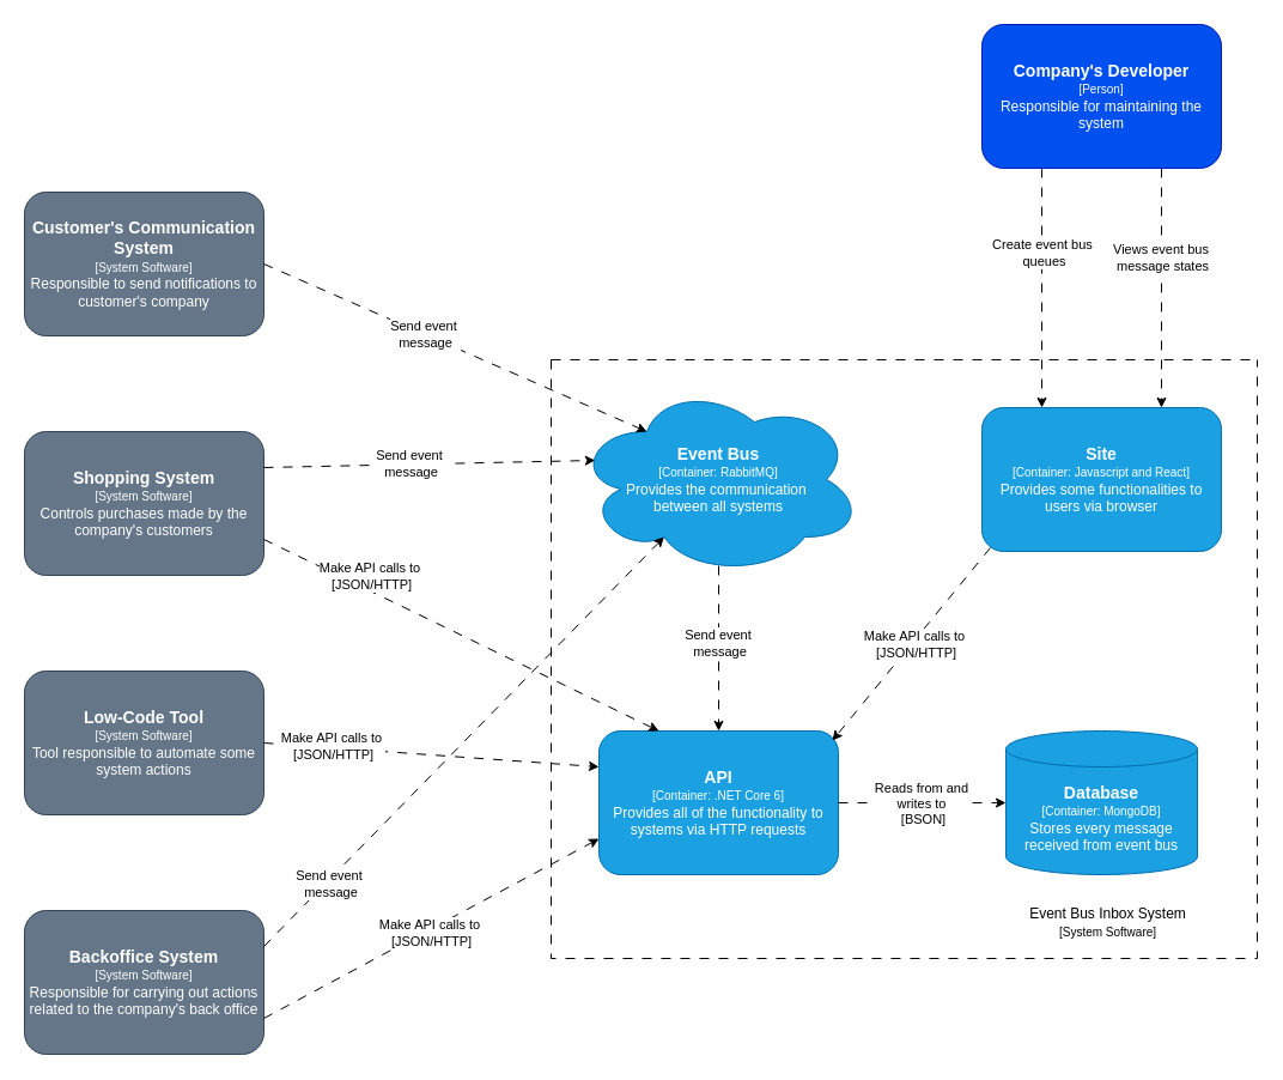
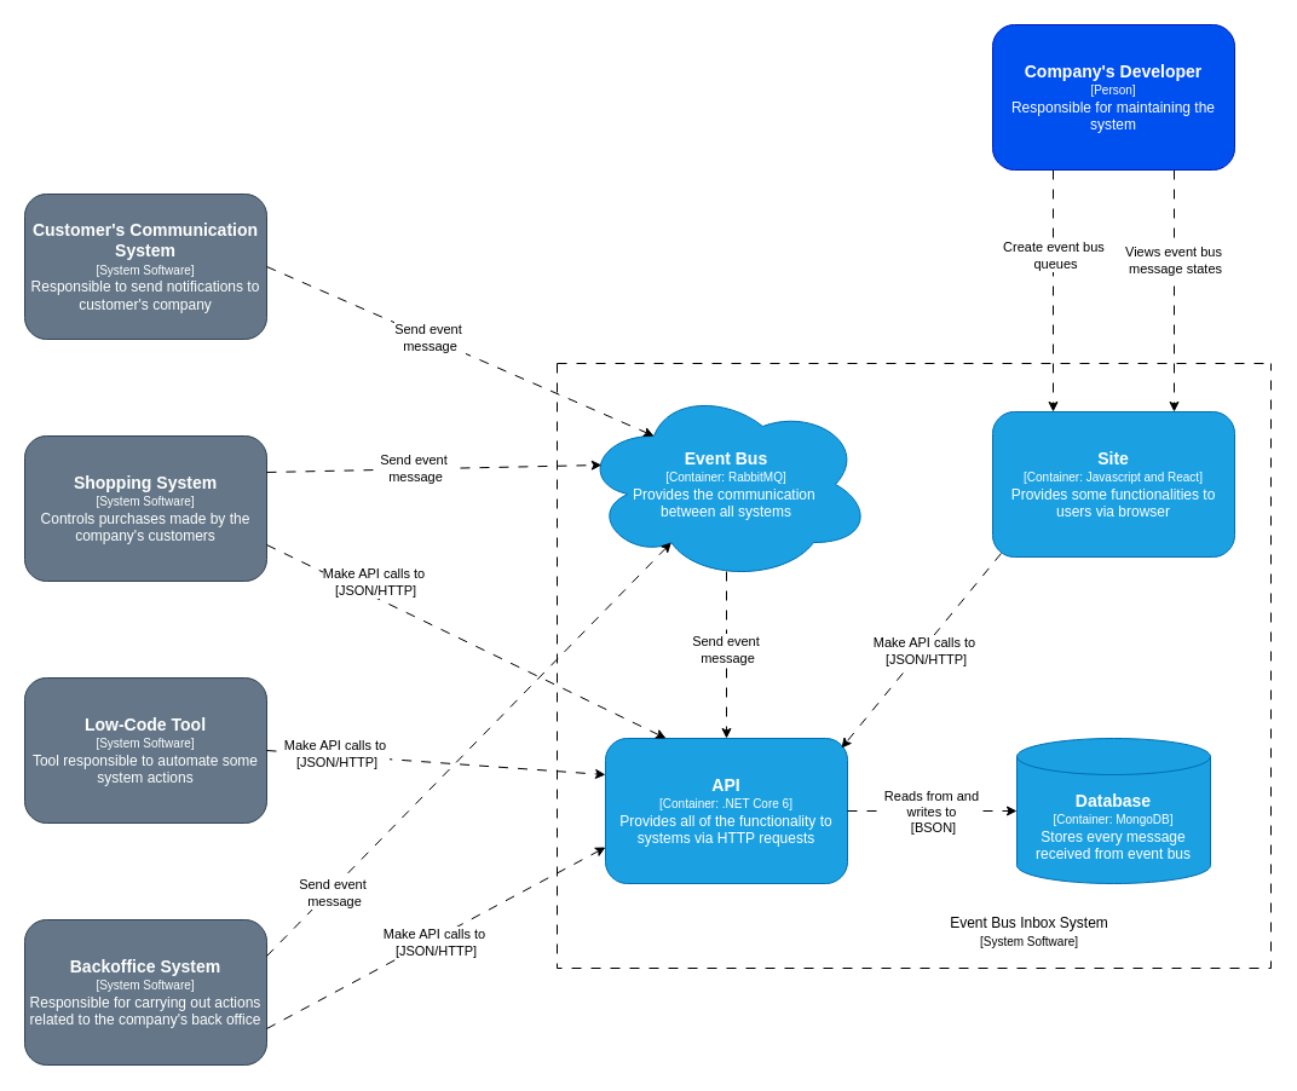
- <mxCell id="7" value="Event Bus Inbox System&lt;div&gt;&lt;font style=&quot;font-size: 10px;&quot;&gt;[System Software]&lt;/font&gt;&lt;/div&gt;" style="text;html=1;align=center;verticalAlign=middle;resizable=0;points=[];autosize=1;strokeColor=none;fillColor=none;" vertex="1" parent="6"><mxGeometry x="390" y="450" width="150" height="40" as="geometry" /></mxCell>
+ <mxCell id="7" value="Event Bus Inbox System&lt;div&gt;&lt;font style=&quot;font-size: 10px;&quot;&gt;[System Software]&lt;/font&gt;&lt;/div&gt;" style="text;html=1;align=center;verticalAlign=middle;resizable=0;points=[];autosize=1;strokeColor=none;fillColor=none;" vertex="1" parent="6"><mxGeometry x="315" y="450" width="150" height="40" as="geometry" /></mxCell>
